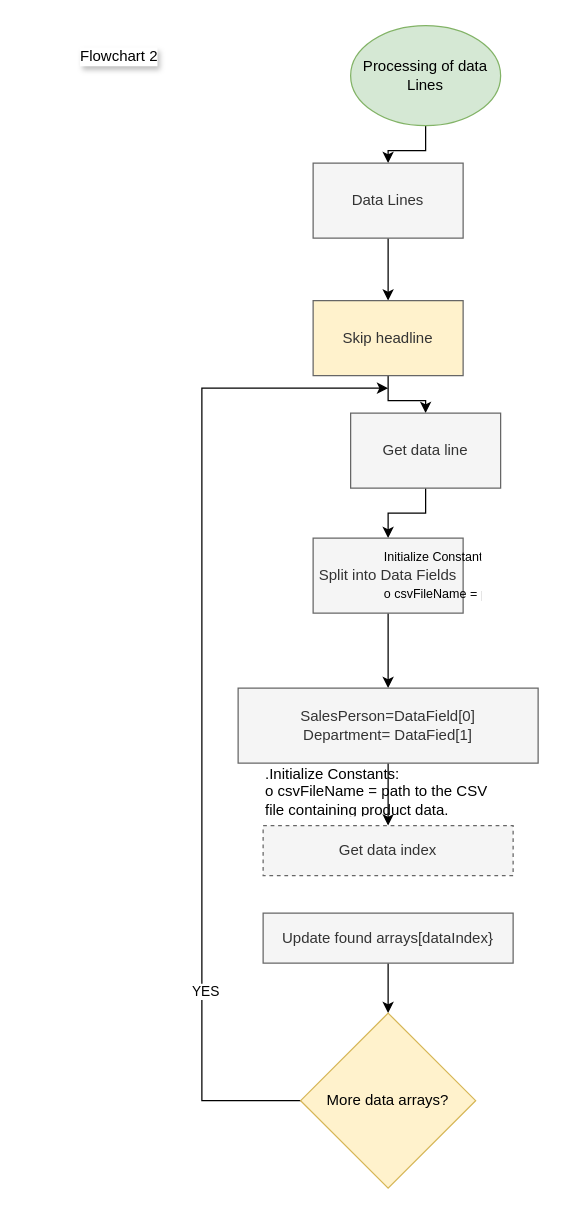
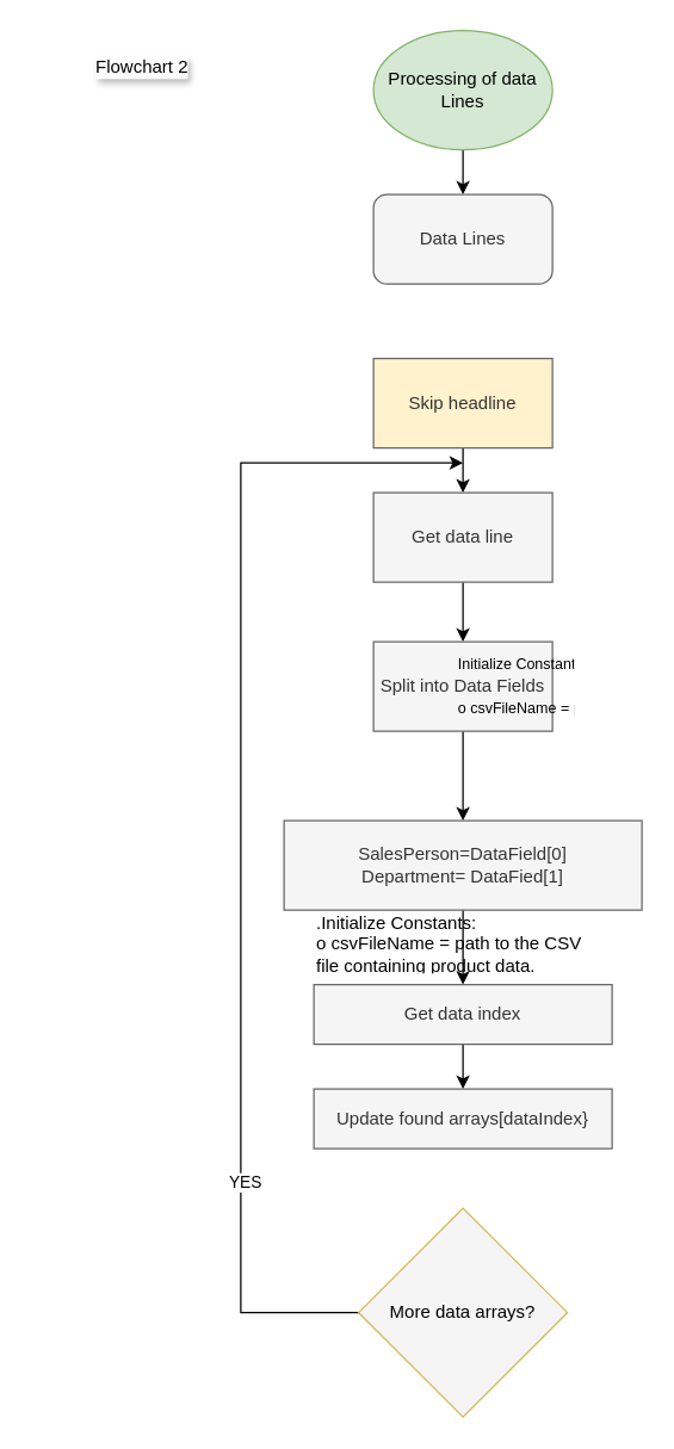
- <mxCell id="4" value="Processing of data Lines" style="ellipse;whiteSpace=wrap;html=1;fillColor=#d5e8d4;strokeColor=#82b366;" vertex="1" parent="1"><mxGeometry x="280" y="20" width="120" height="80" as="geometry" /></mxCell>
+ <mxCell id="4" value="Processing of data Lines" style="ellipse;whiteSpace=wrap;html=1;fillColor=#d5e8d4;strokeColor=#82b366;" vertex="1" parent="1"><mxGeometry x="250" y="20" width="120" height="80" as="geometry" /></mxCell>
- <mxCell id="6" value="Data Lines" style="whiteSpace=wrap;html=1;fillColor=#f5f5f5;strokeColor=#666666;fontColor=#333333;" vertex="1" parent="1"><mxGeometry x="250" y="130" width="120" height="60" as="geometry" /></mxCell>
+ <mxCell id="6" value="Data Lines" style="whiteSpace=wrap;html=1;fillColor=#f5f5f5;strokeColor=#666666;fontColor=#333333;rounded=1;" vertex="1" parent="1"><mxGeometry x="250" y="130" width="120" height="60" as="geometry" /></mxCell>
- <mxCell id="5" value="" style="edgeStyle=orthogonalEdgeStyle;rounded=0;orthogonalLoop=1;jettySize=auto;html=1;" edge="1" parent="1" source="6" target="8"><mxGeometry relative="1" as="geometry" /></mxCell>
- <mxCell id="10" value="Get data line" style="whiteSpace=wrap;html=1;fillColor=#f5f5f5;strokeColor=#666666;fontColor=#333333;" vertex="1" parent="1"><mxGeometry x="280" y="330" width="120" height="60" as="geometry" /></mxCell>
+ <mxCell id="10" value="Get data line" style="whiteSpace=wrap;html=1;fillColor=#f5f5f5;strokeColor=#666666;fontColor=#333333;" vertex="1" parent="1"><mxGeometry x="250" y="330" width="120" height="60" as="geometry" /></mxCell>
- <mxCell id="16" value="Get data index" style="whiteSpace=wrap;html=1;fillColor=#f5f5f5;strokeColor=#666666;fontColor=#333333;dashed=1;" vertex="1" parent="1"><mxGeometry x="210" y="660" width="200" height="40" as="geometry" /></mxCell>
+ <mxCell id="16" value="Get data index" style="whiteSpace=wrap;html=1;fillColor=#f5f5f5;strokeColor=#666666;fontColor=#333333;" vertex="1" parent="1"><mxGeometry x="210" y="660" width="200" height="40" as="geometry" /></mxCell>
+ <mxCell id="15" value="" style="edgeStyle=orthogonalEdgeStyle;rounded=0;orthogonalLoop=1;jettySize=auto;html=1;" edge="1" parent="1" source="16" target="18"><mxGeometry relative="1" as="geometry" /></mxCell>
- <mxCell id="17" value="" style="edgeStyle=orthogonalEdgeStyle;rounded=0;orthogonalLoop=1;jettySize=auto;html=1;" edge="1" parent="1" source="18" target="21"><mxGeometry relative="1" as="geometry" /></mxCell>
- <mxCell id="21" value="More data arrays?" style="rhombus;whiteSpace=wrap;html=1;fillColor=#fff2cc;strokeColor=#d6b656;" vertex="1" parent="1"><mxGeometry x="240" y="810" width="140" height="140" as="geometry" /></mxCell>
+ <mxCell id="21" value="More data arrays?" style="rhombus;whiteSpace=wrap;html=1;fillColor=#f5f5f5;strokeColor=#d6b656;" vertex="1" parent="1"><mxGeometry x="240" y="810" width="140" height="140" as="geometry" /></mxCell>
